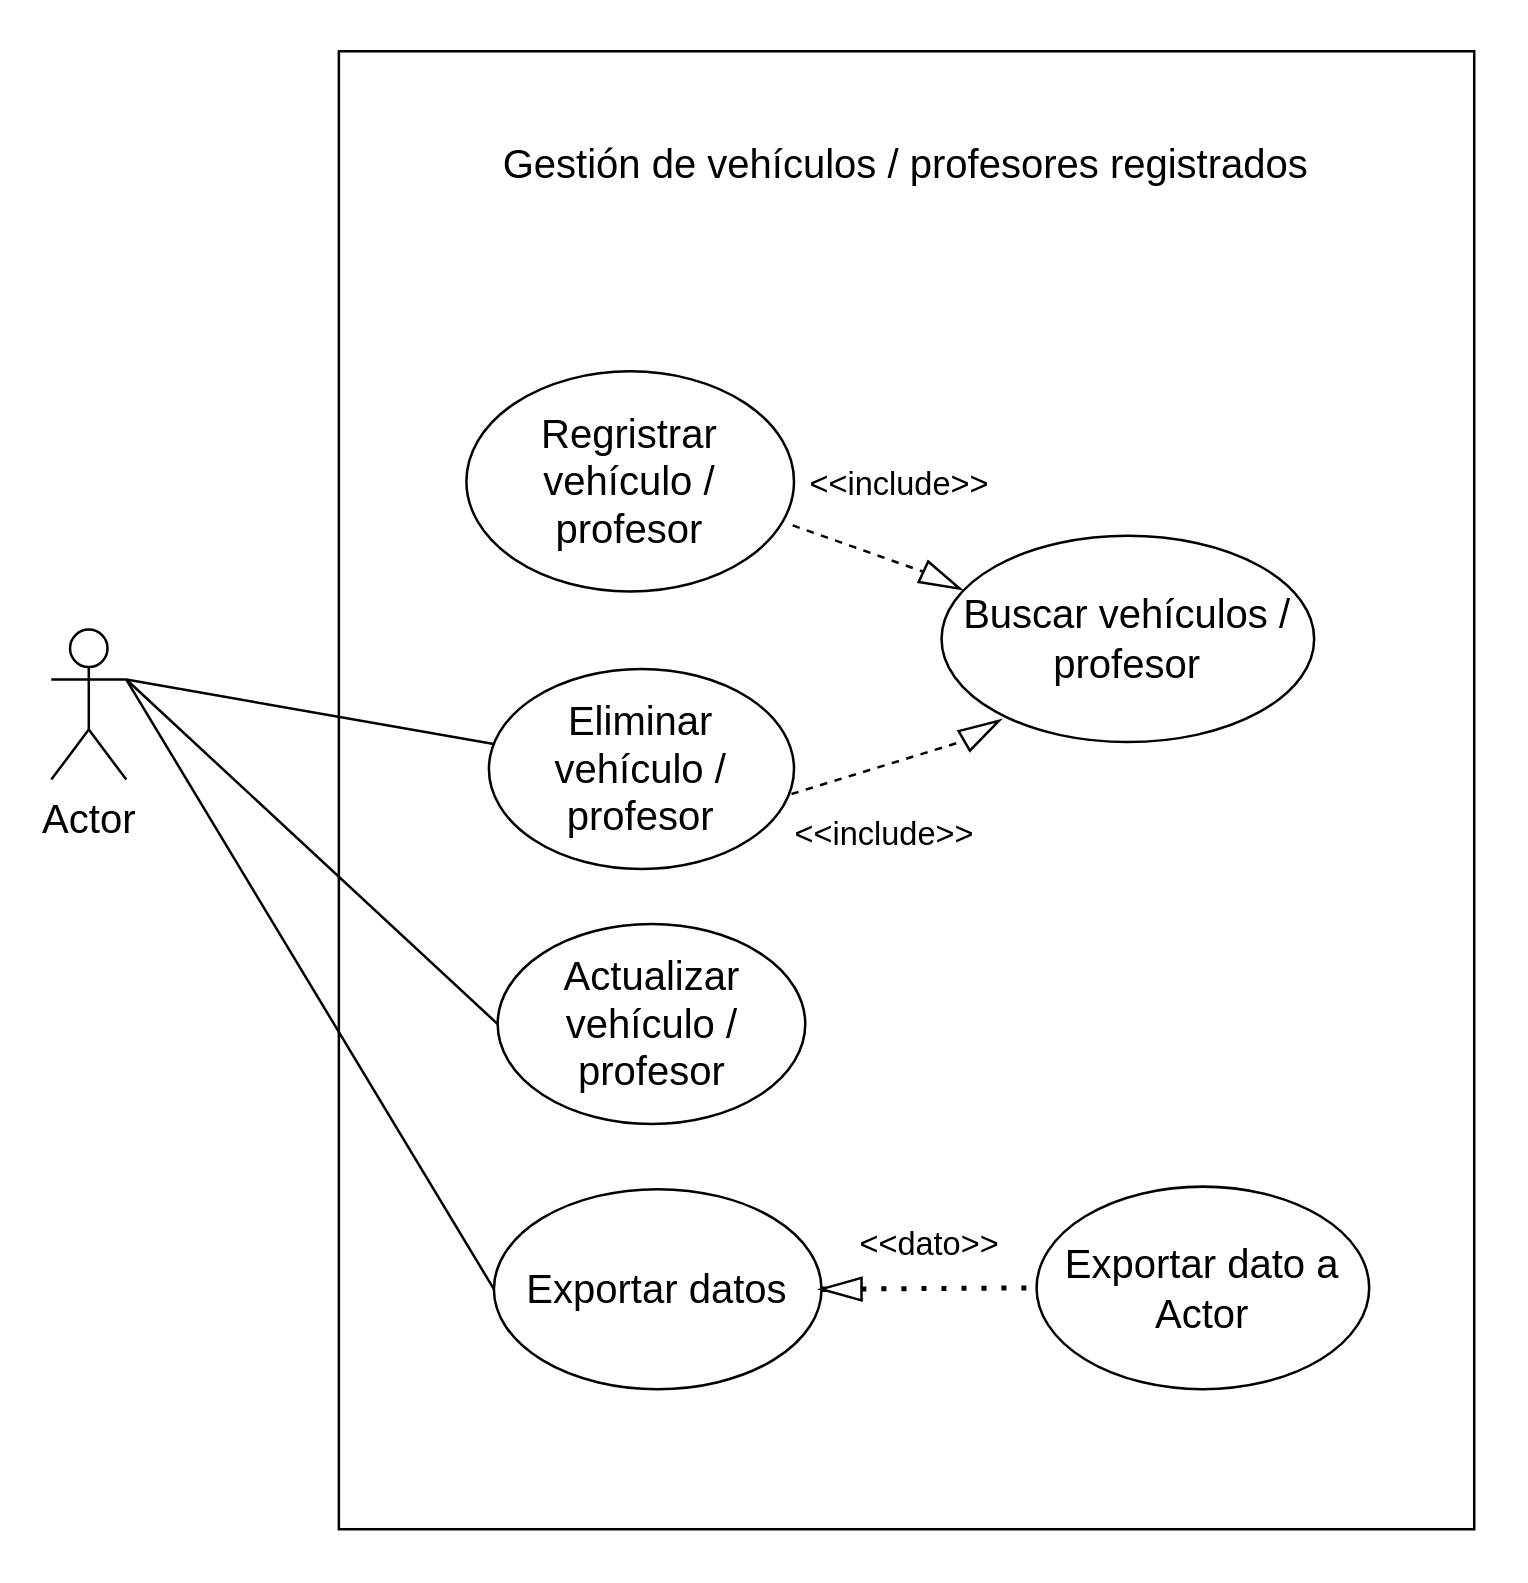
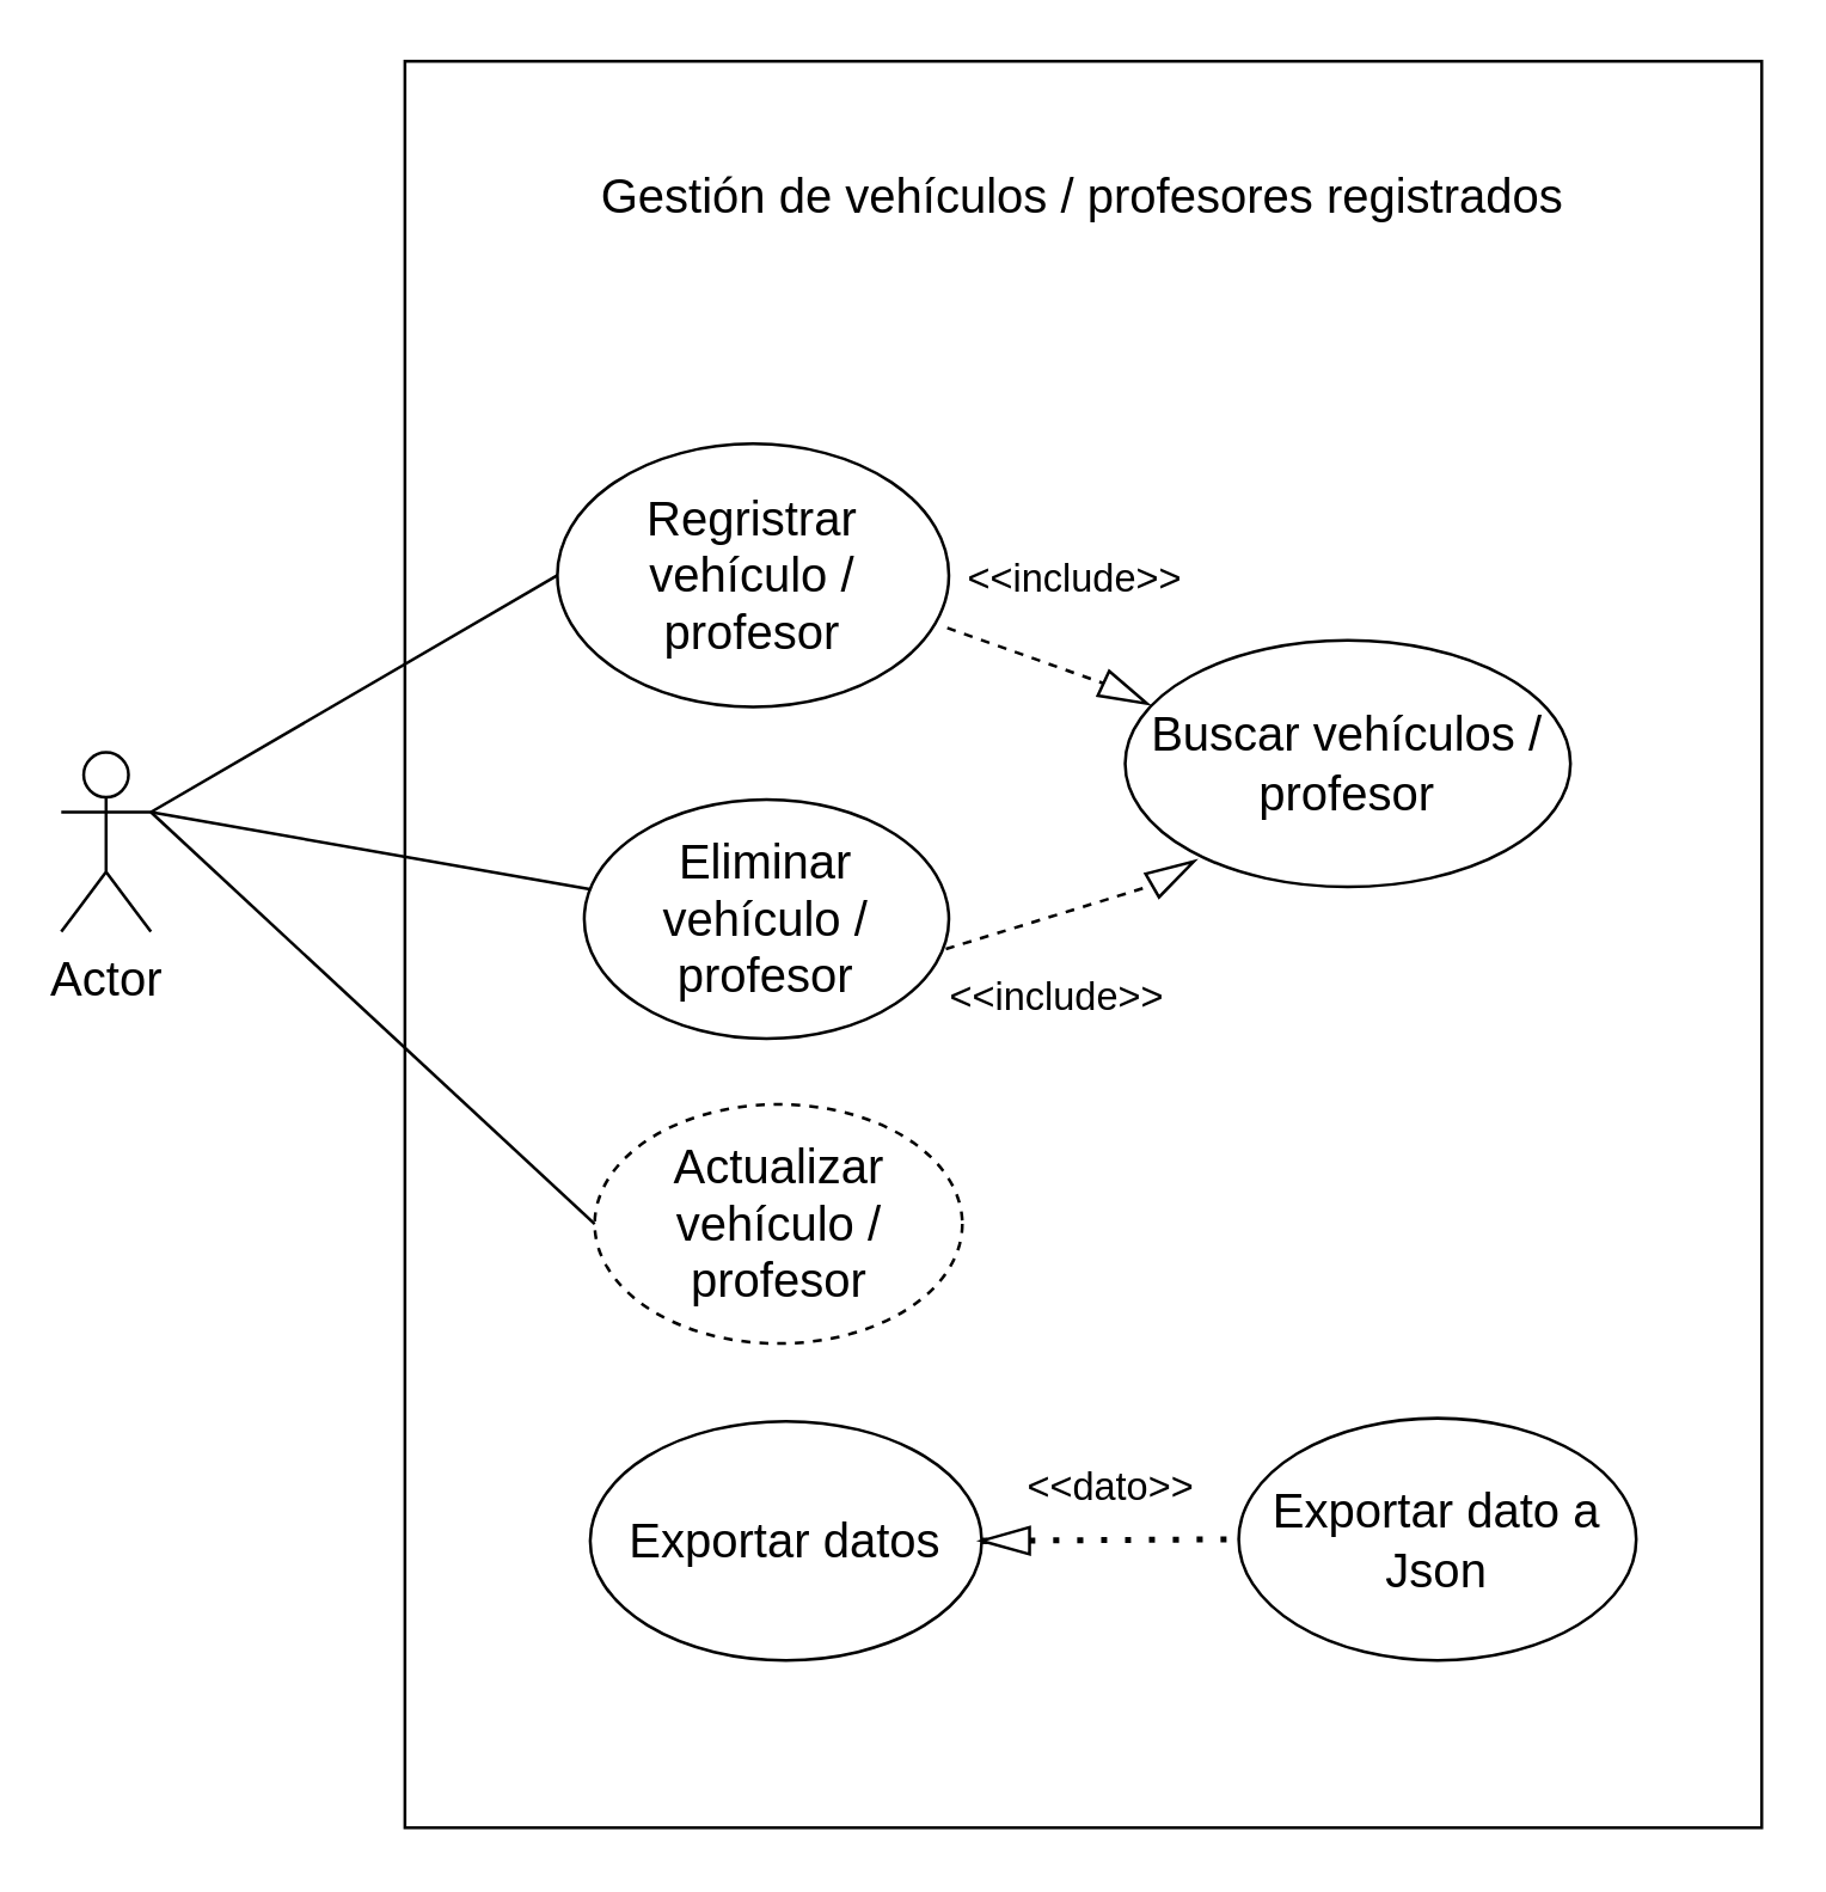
+ <mxCell id="8" value="" style="endArrow=none;html=1;rounded=0;fontSize=12;startSize=8;endSize=8;curved=1;exitX=1;exitY=0.333;exitDx=0;exitDy=0;exitPerimeter=0;entryX=0;entryY=0.5;entryDx=0;entryDy=0;" parent="1" source="2" target="5" edge="1"><mxGeometry width="50" height="50" relative="1" as="geometry"><mxPoint x="55" y="233" as="sourcePoint" /><mxPoint x="105" y="183" as="targetPoint" /></mxGeometry></mxCell>
- <mxCell id="19" value="" style="endArrow=none;html=1;rounded=0;fontSize=12;startSize=8;endSize=8;curved=1;entryX=0;entryY=0.5;entryDx=0;entryDy=0;exitX=1;exitY=0.333;exitDx=0;exitDy=0;exitPerimeter=0;" parent="1" target="18" edge="1" source="2"><mxGeometry width="50" height="50" relative="1" as="geometry"><mxPoint x="49" y="246" as="sourcePoint" /><mxPoint x="197" y="497" as="targetPoint" /></mxGeometry></mxCell>
- <mxCell id="9" value="Actualizar vehículo / profesor" style="ellipse;whiteSpace=wrap;html=1;fontSize=16;" parent="1" vertex="1"><mxGeometry x="198.5" y="369" width="123" height="80" as="geometry" /></mxCell>
+ <mxCell id="9" value="Actualizar vehículo / profesor" style="ellipse;whiteSpace=wrap;html=1;fontSize=16;dashed=1;" parent="1" vertex="1"><mxGeometry x="198.5" y="369" width="123" height="80" as="geometry" /></mxCell>
- <mxCell id="20" value="Exportar dato a Actor" style="ellipse;whiteSpace=wrap;html=1;fontSize=16;" vertex="1" parent="1"><mxGeometry x="414" y="474" width="133" height="81" as="geometry" /></mxCell>
+ <mxCell id="20" value="Exportar dato a Json" style="ellipse;whiteSpace=wrap;html=1;fontSize=16;" vertex="1" parent="1"><mxGeometry x="414" y="474" width="133" height="81" as="geometry" /></mxCell>
